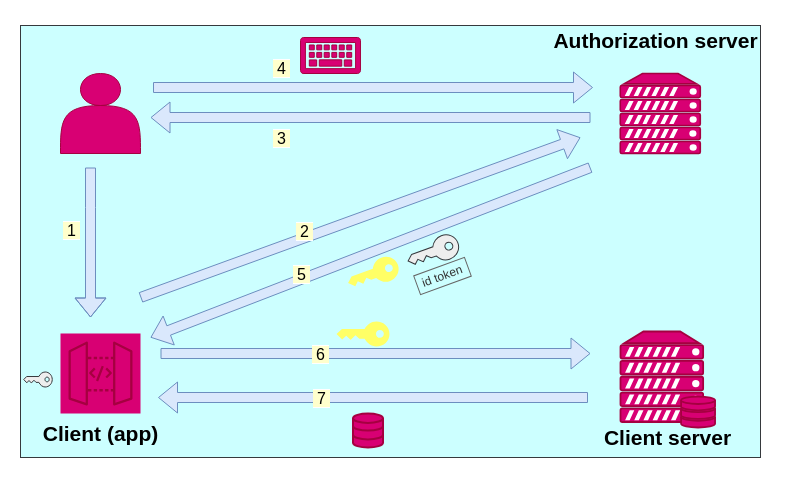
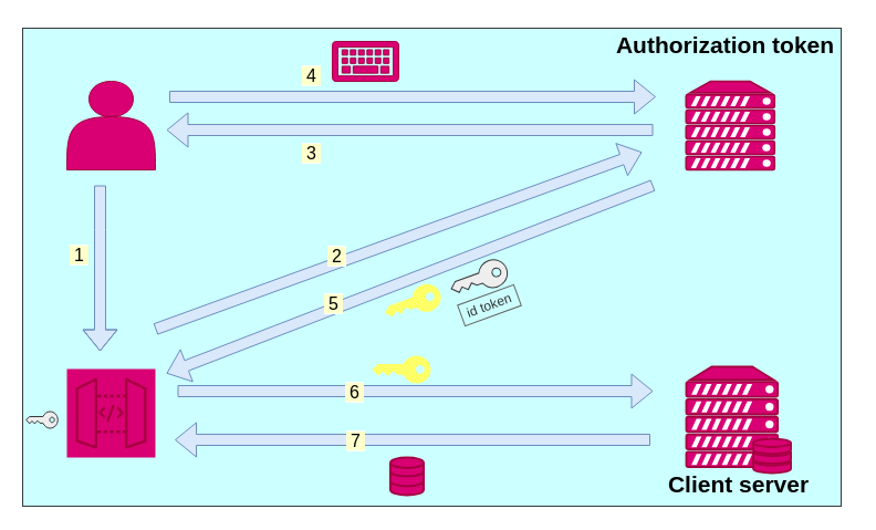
- <mxCell id="19" value="Authorization server" style="text;html=1;align=center;verticalAlign=middle;resizable=0;points=[];autosize=1;strokeColor=none;fillColor=none;fontSize=21;fontStyle=1" vertex="1" parent="1"><mxGeometry x="540" y="20" width="230" height="40" as="geometry" /></mxCell>
+ <mxCell id="19" value="Authorization token" style="text;html=1;align=center;verticalAlign=middle;resizable=0;points=[];autosize=1;strokeColor=none;fillColor=none;fontSize=21;fontStyle=1" vertex="1" parent="1"><mxGeometry x="540" y="20" width="230" height="40" as="geometry" /></mxCell>
- <mxCell id="8" value="Client (app)" style="text;html=1;align=center;verticalAlign=middle;resizable=0;points=[];autosize=1;strokeColor=none;fillColor=none;fontSize=21;fontStyle=1" vertex="1" parent="1"><mxGeometry x="30" y="413" width="140" height="40" as="geometry" /></mxCell>
